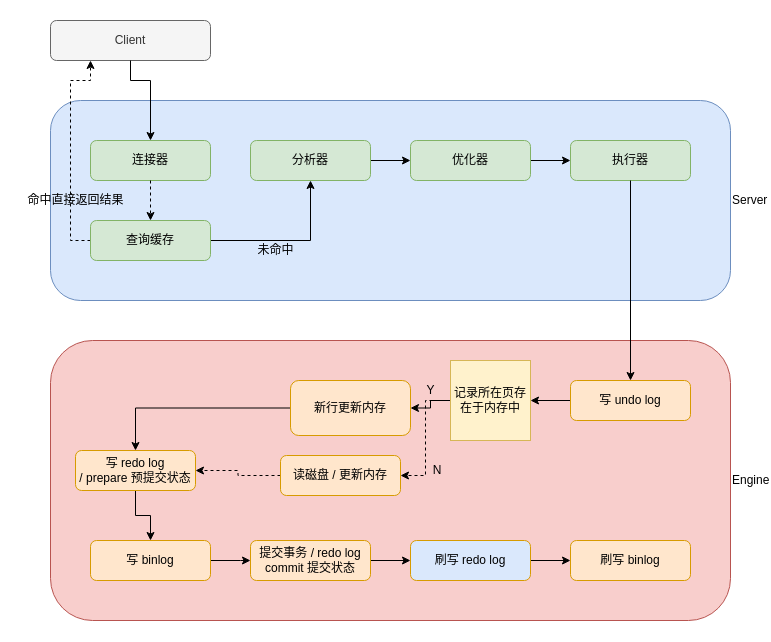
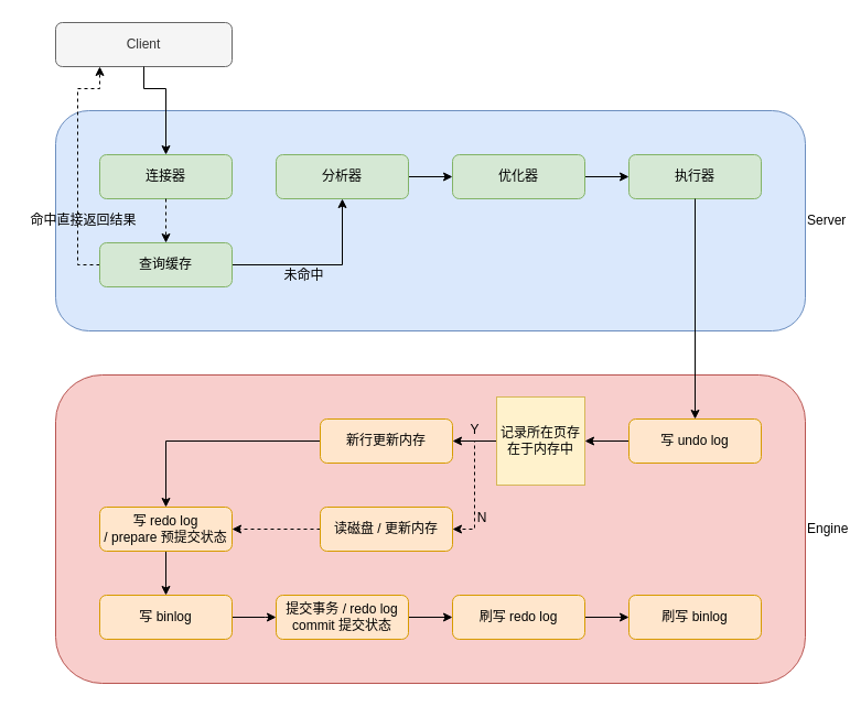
- <mxCell id="24" value="新行更新内存" style="rounded=1;whiteSpace=wrap;html=1;fillColor=#ffe6cc;strokeColor=#d79b00;" parent="1" vertex="1"><mxGeometry x="290" y="380" width="120" height="55" as="geometry" /></mxCell>
+ <mxCell id="24" value="新行更新内存" style="rounded=1;whiteSpace=wrap;html=1;fillColor=#ffe6cc;strokeColor=#d79b00;" parent="1" vertex="1"><mxGeometry x="290" y="380" width="120" height="40" as="geometry" /></mxCell>
- <mxCell id="30" value="写 redo log /&amp;nbsp;&lt;span style=&quot;white-space: nowrap&quot;&gt;prepare 预提交状态&lt;/span&gt;" style="rounded=1;whiteSpace=wrap;html=1;fillColor=#ffe6cc;strokeColor=#d79b00;" parent="1" vertex="1"><mxGeometry x="75" y="450" width="120" height="40" as="geometry" /></mxCell>
+ <mxCell id="30" value="写 redo log /&amp;nbsp;&lt;span style=&quot;white-space: nowrap&quot;&gt;prepare 预提交状态&lt;/span&gt;" style="rounded=1;whiteSpace=wrap;html=1;fillColor=#ffe6cc;strokeColor=#d79b00;" parent="1" vertex="1"><mxGeometry x="90" y="460" width="120" height="40" as="geometry" /></mxCell>
- <mxCell id="27" value="读磁盘 / 更新内存" style="rounded=1;whiteSpace=wrap;html=1;fillColor=#ffe6cc;strokeColor=#d79b00;" parent="1" vertex="1"><mxGeometry x="280" y="455" width="120" height="40" as="geometry" /></mxCell>
+ <mxCell id="27" value="读磁盘 / 更新内存" style="rounded=1;whiteSpace=wrap;html=1;fillColor=#ffe6cc;strokeColor=#d79b00;" parent="1" vertex="1"><mxGeometry x="290" y="460" width="120" height="40" as="geometry" /></mxCell>
- <mxCell id="36" value="刷写 redo log" style="rounded=1;whiteSpace=wrap;html=1;fillColor=#dae8fc;strokeColor=#d79b00;" parent="1" vertex="1"><mxGeometry x="410" y="540" width="120" height="40" as="geometry" /></mxCell>
+ <mxCell id="36" value="刷写 redo log" style="rounded=1;whiteSpace=wrap;html=1;fillColor=#ffe6cc;strokeColor=#d79b00;" parent="1" vertex="1"><mxGeometry x="410" y="540" width="120" height="40" as="geometry" /></mxCell>
